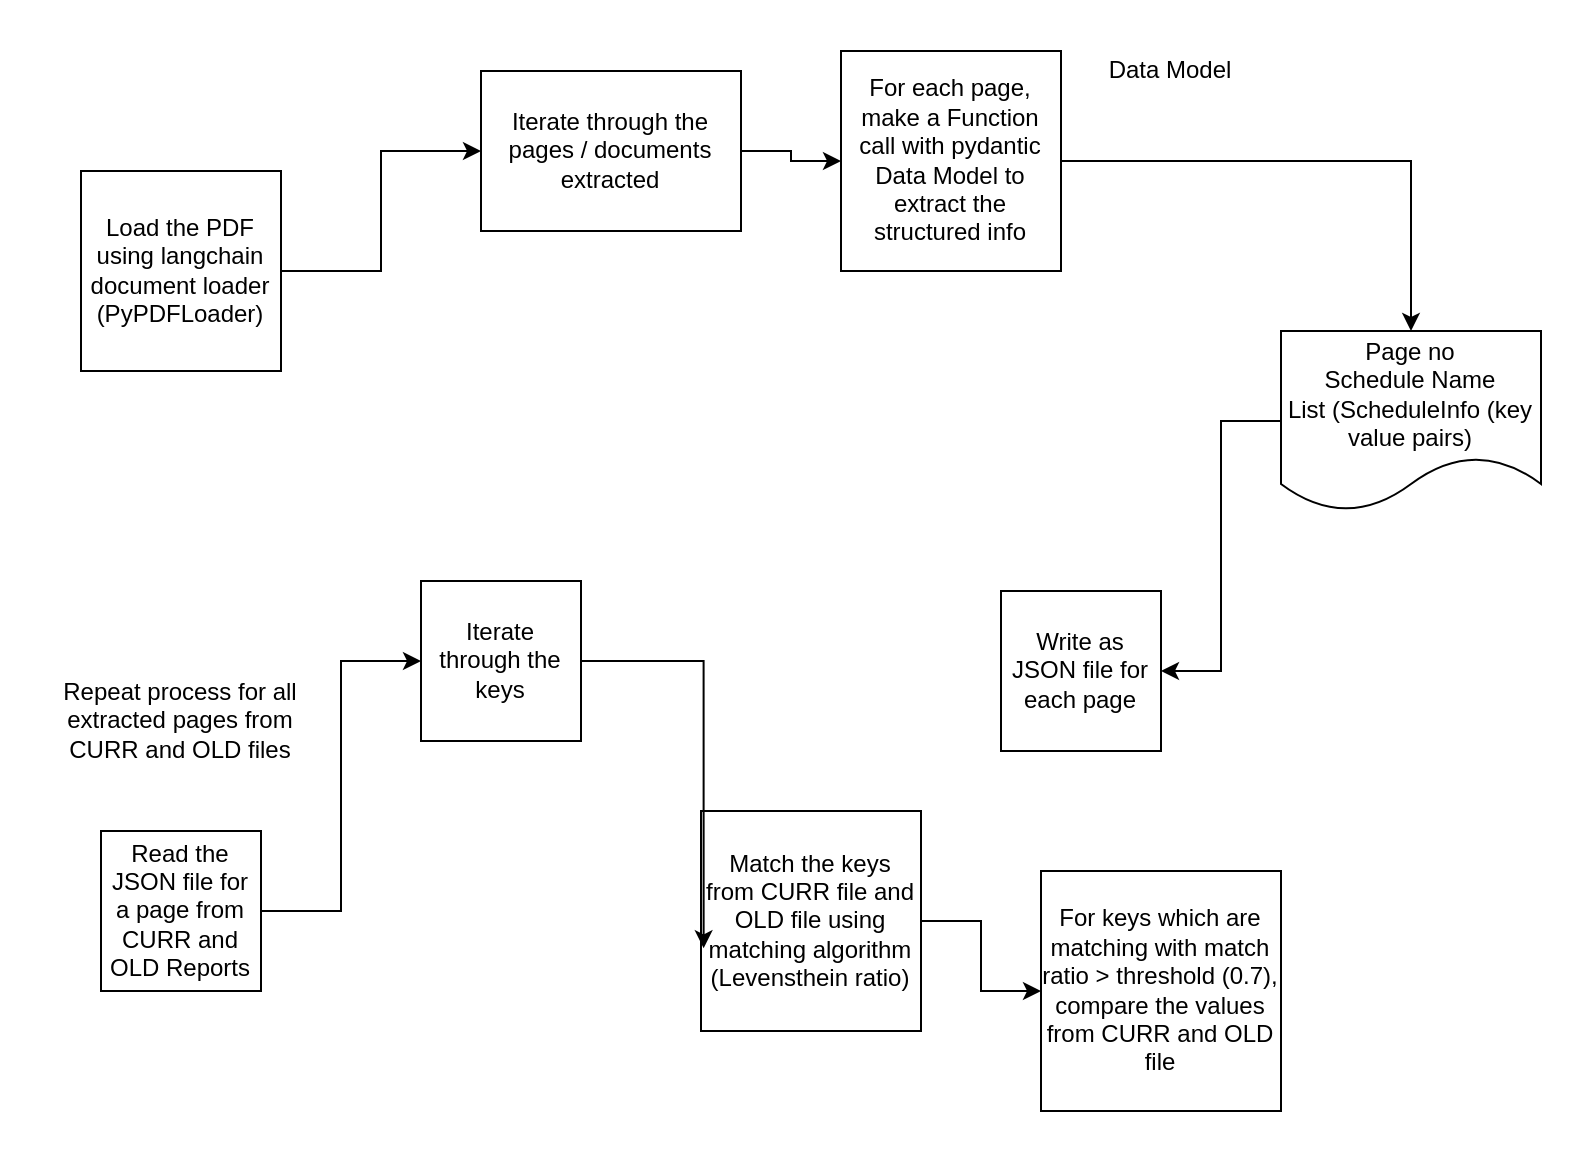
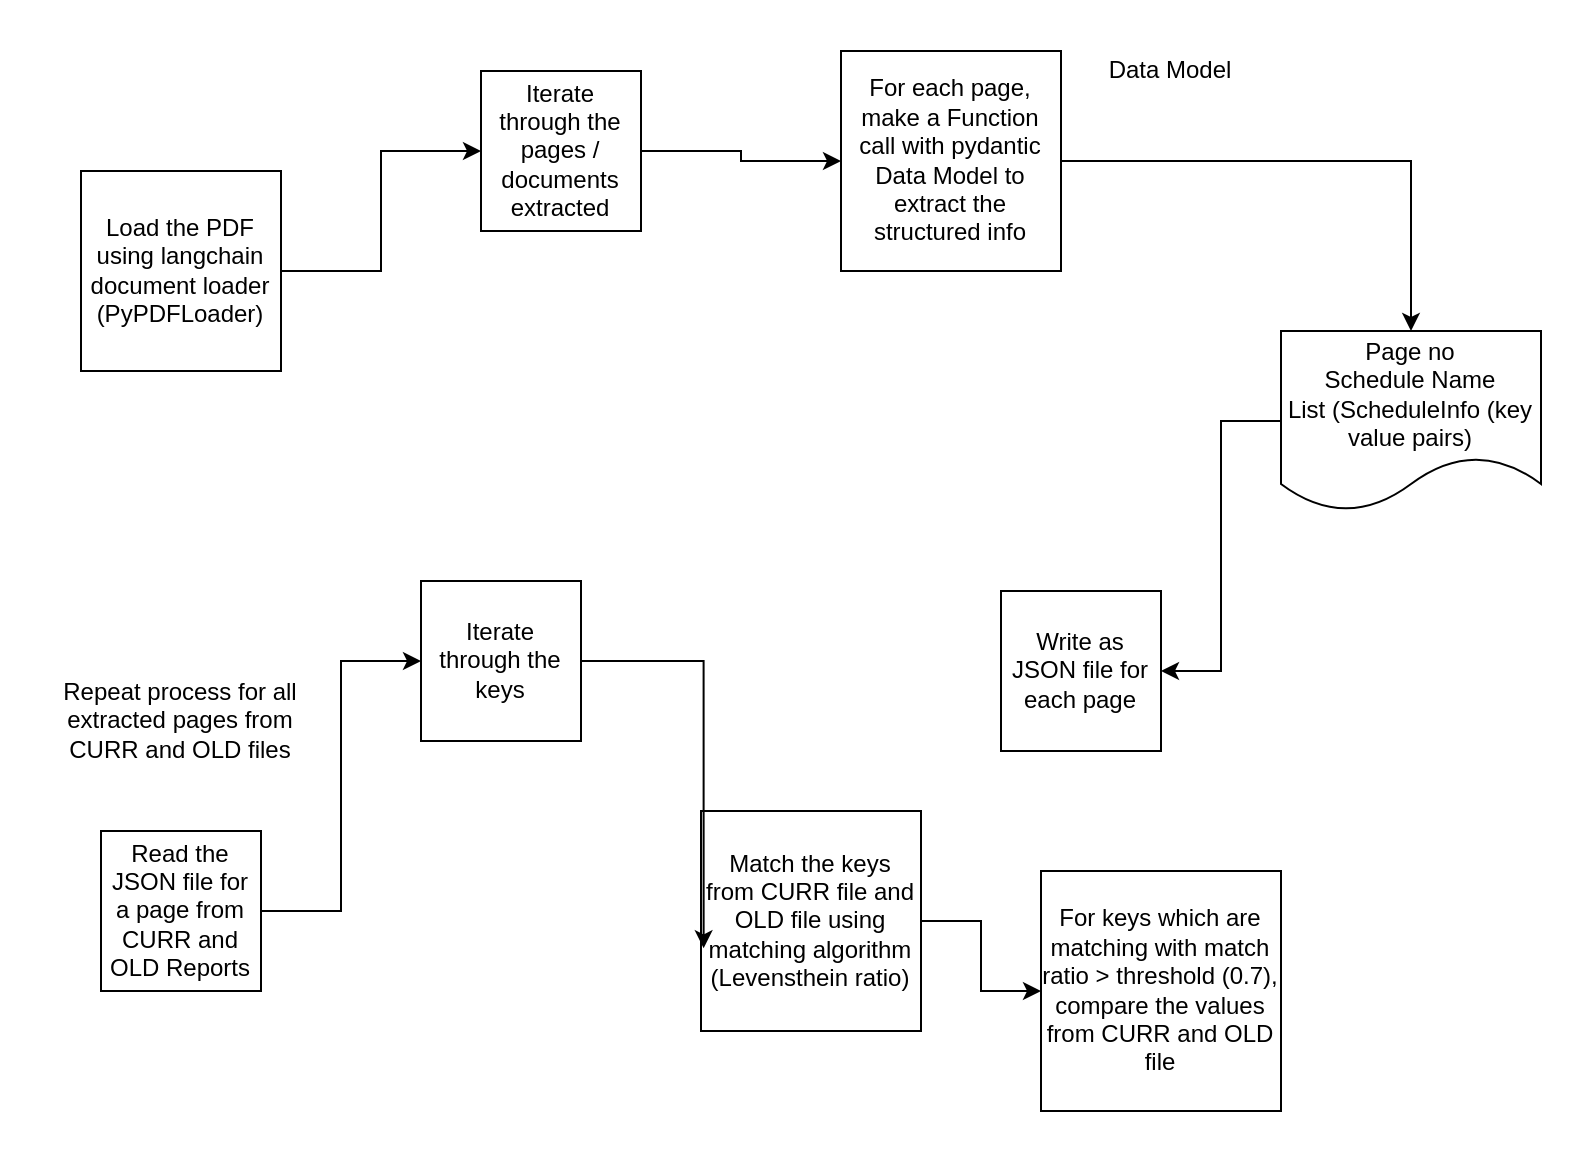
- <mxCell id="5" value="Iterate through the pages / documents extracted" style="whiteSpace=wrap;html=1;aspect=fixed;" vertex="1" parent="1"><mxGeometry x="240" y="35" width="130" height="80" as="geometry" /></mxCell>
+ <mxCell id="5" value="Iterate through the pages / documents extracted" style="whiteSpace=wrap;html=1;aspect=fixed;" vertex="1" parent="1"><mxGeometry x="240" y="35" width="80" height="80" as="geometry" /></mxCell>
